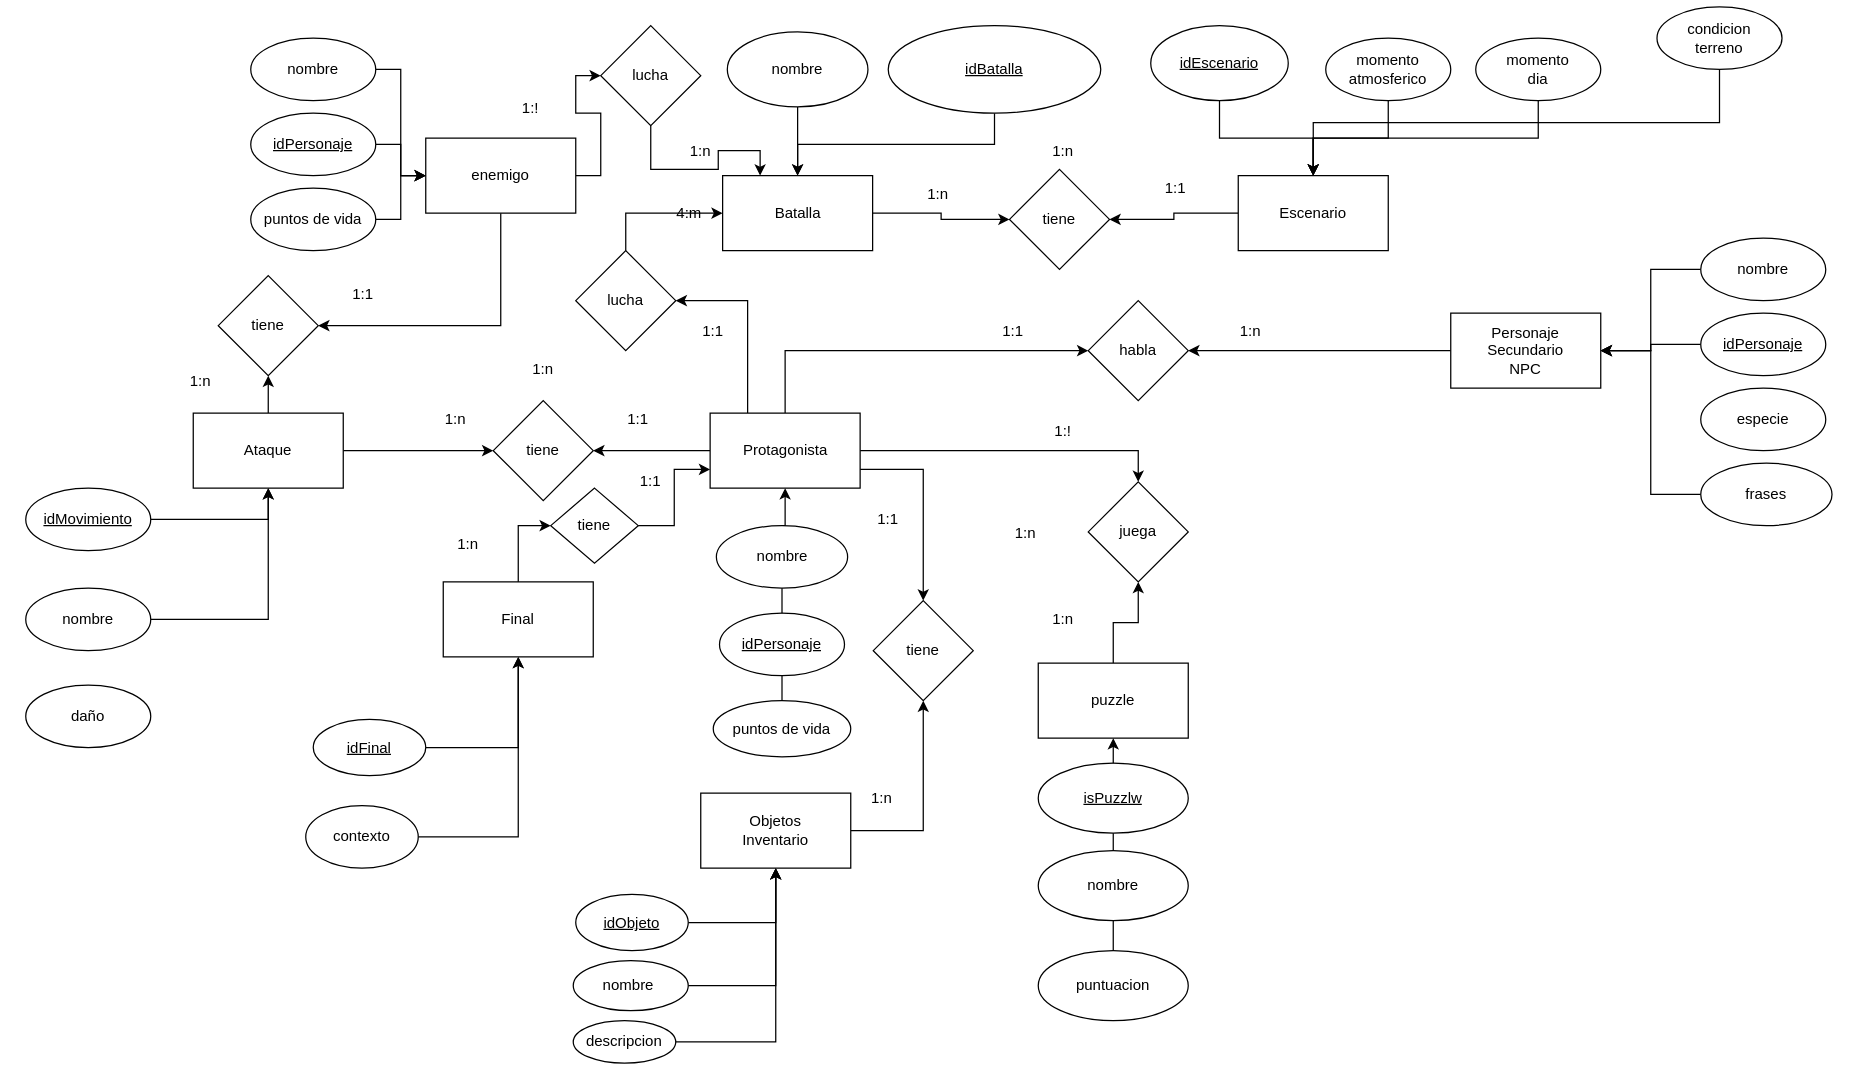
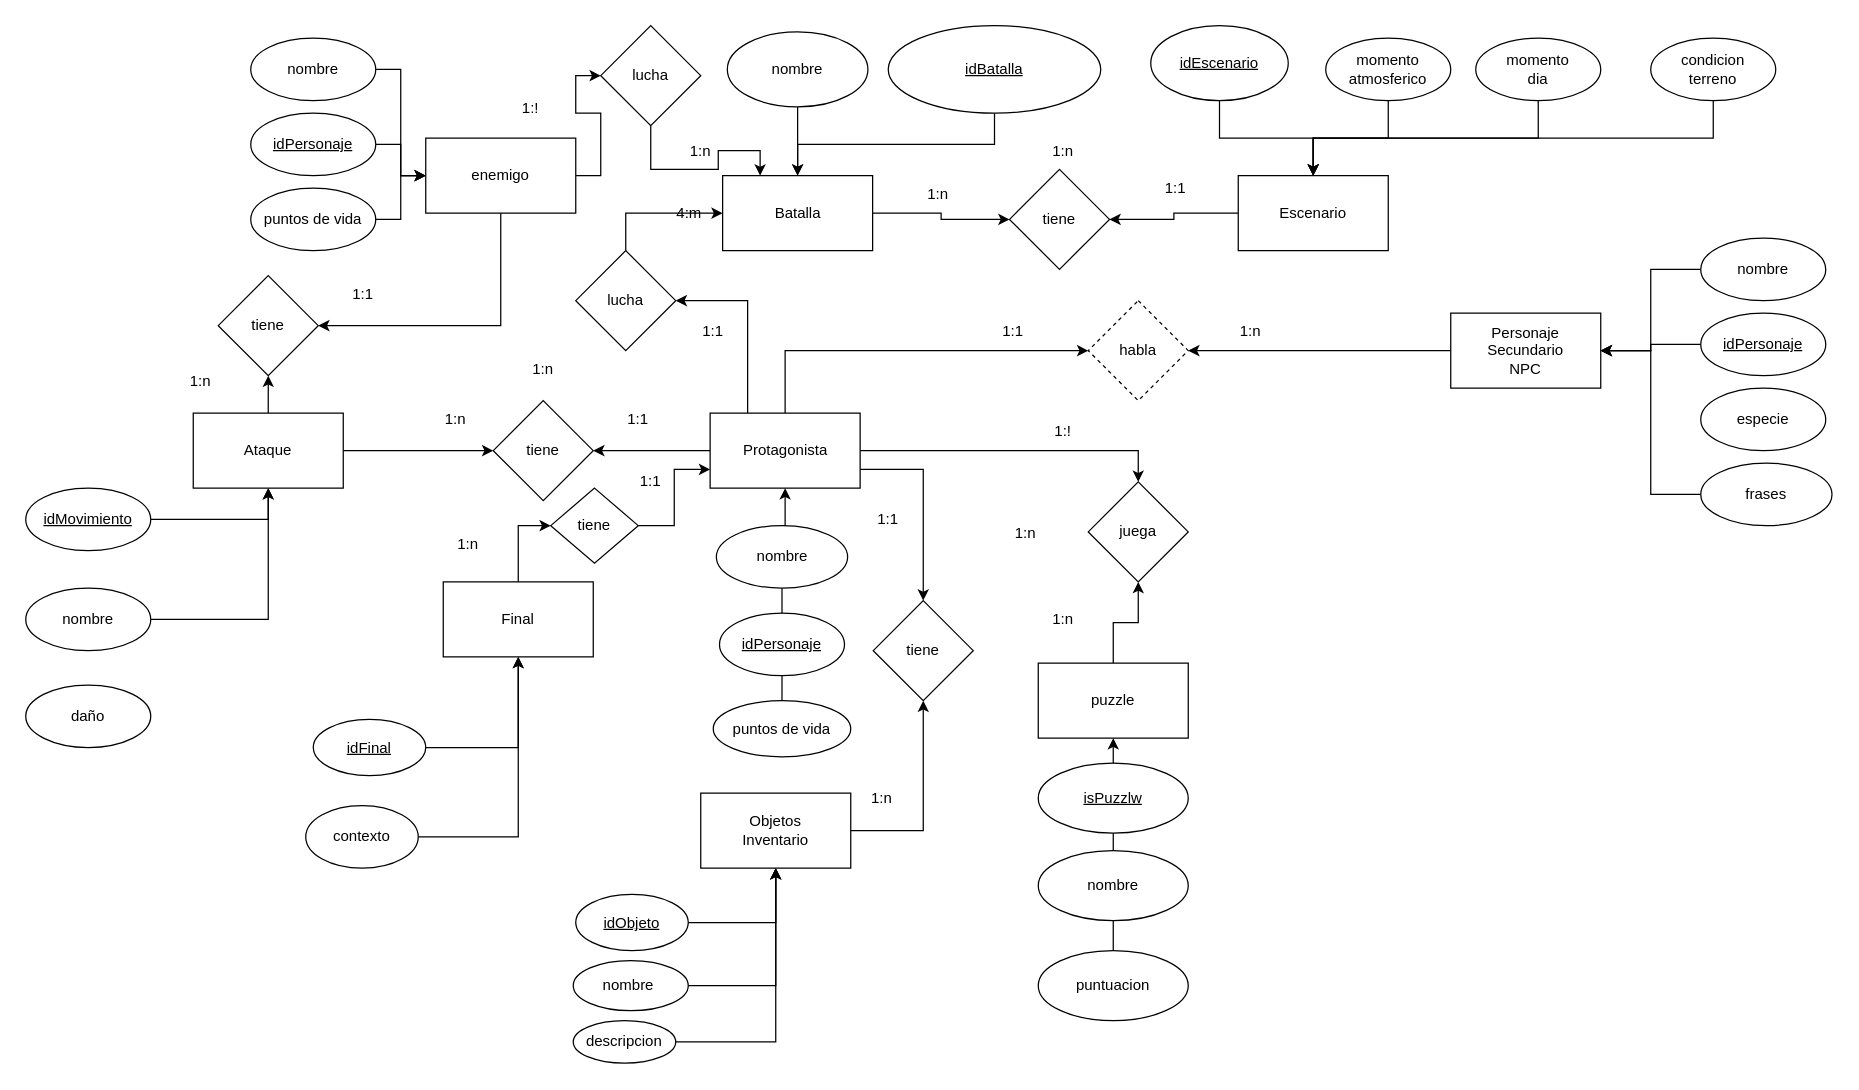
- <mxCell id="60" value="condicion&lt;div&gt;terreno&lt;/div&gt;" style="ellipse;whiteSpace=wrap;html=1;" vertex="1" parent="1"><mxGeometry x="1325" y="5" width="100" height="50" as="geometry" /></mxCell>
+ <mxCell id="60" value="condicion&lt;div&gt;terreno&lt;/div&gt;" style="ellipse;whiteSpace=wrap;html=1;" vertex="1" parent="1"><mxGeometry x="1320" y="30" width="100" height="50" as="geometry" /></mxCell>
- <mxCell id="68" value="habla" style="rhombus;whiteSpace=wrap;html=1;" vertex="1" parent="1"><mxGeometry x="870" y="240" width="80" height="80" as="geometry" /></mxCell>
+ <mxCell id="68" value="habla" style="rhombus;whiteSpace=wrap;html=1;dashed=1;" vertex="1" parent="1"><mxGeometry x="870" y="240" width="80" height="80" as="geometry" /></mxCell>
